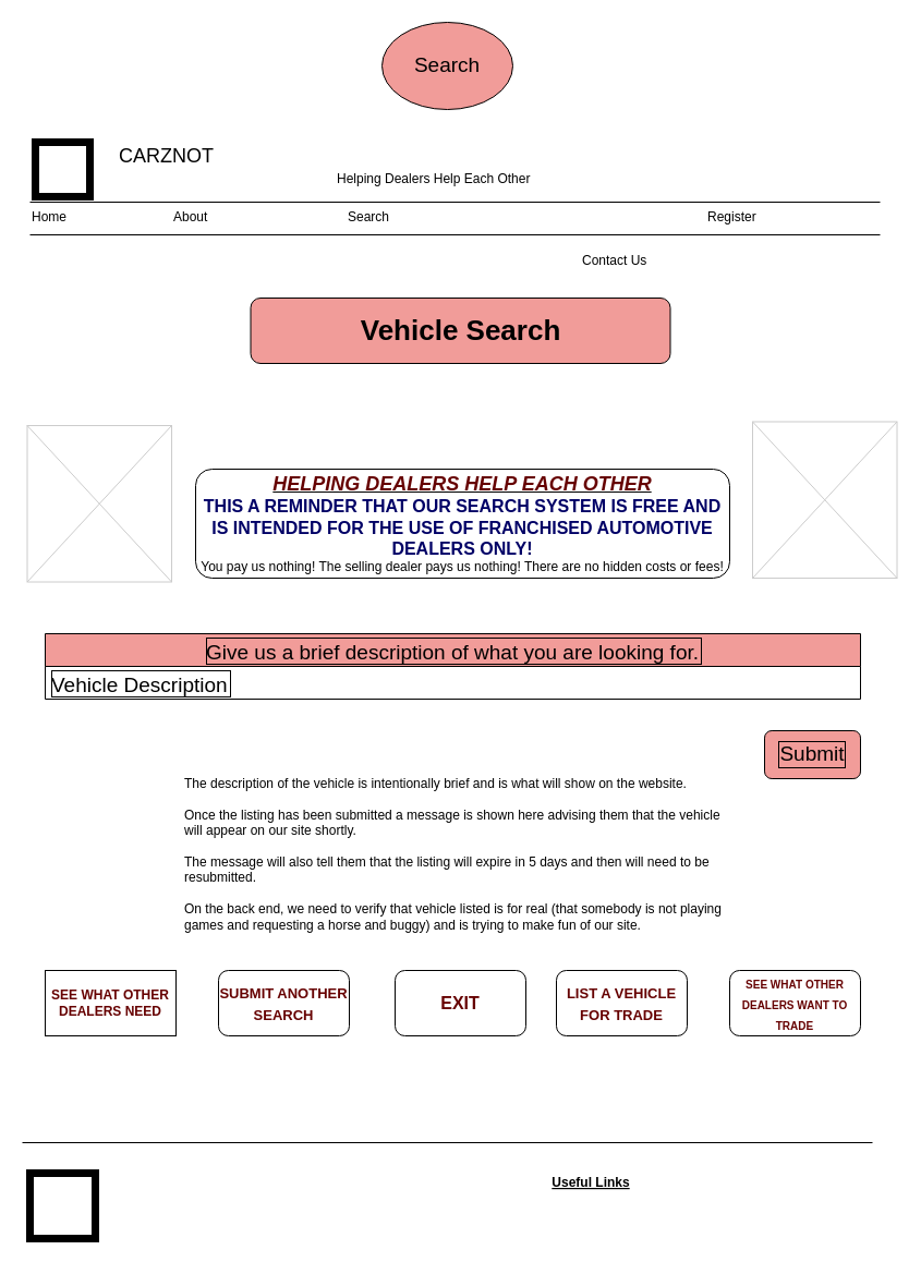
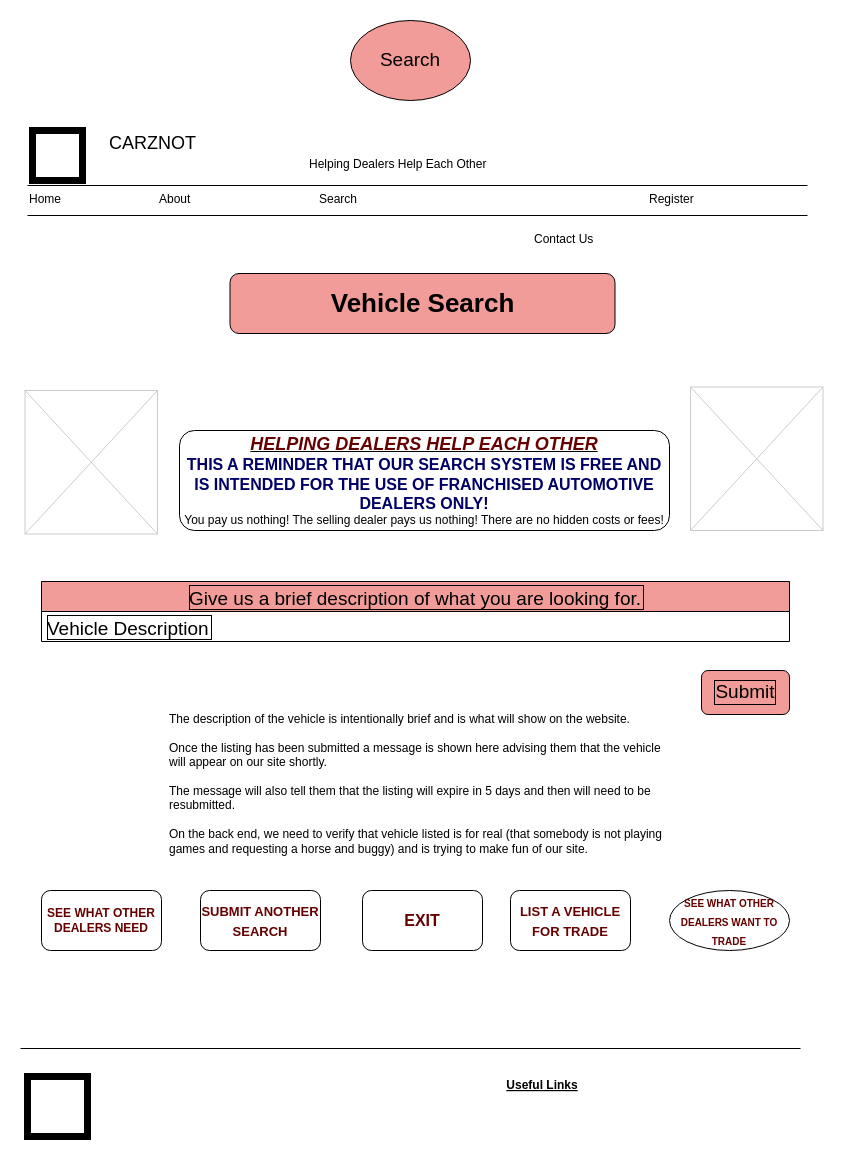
- <mxCell id="24" value="SEE WHAT OTHER DEALERS NEED" style="whiteSpace=wrap;html=1;fontSize=12;fontColor=#660000;fontStyle=1;labelBackgroundColor=default;rounded=0;" parent="1" vertex="1"><mxGeometry x="41" y="890" width="120" height="60" as="geometry" /></mxCell>
+ <mxCell id="24" value="SEE WHAT OTHER DEALERS NEED" style="rounded=1;whiteSpace=wrap;html=1;fontSize=12;fontColor=#660000;fontStyle=1;labelBackgroundColor=default;" parent="1" vertex="1"><mxGeometry x="41" y="890" width="120" height="60" as="geometry" /></mxCell>
- <mxCell id="25" value="&lt;font style=&quot;font-size: 10px;&quot;&gt;&lt;b&gt;SEE WHAT OTHER DEALERS WANT TO TRADE&lt;/b&gt;&lt;/font&gt;" style="rounded=1;whiteSpace=wrap;html=1;fontSize=16;fontColor=#660000;" parent="1" vertex="1"><mxGeometry x="669" y="890" width="120" height="60" as="geometry" /></mxCell>
+ <mxCell id="25" value="&lt;font style=&quot;font-size: 10px;&quot;&gt;&lt;b&gt;SEE WHAT OTHER DEALERS WANT TO TRADE&lt;/b&gt;&lt;/font&gt;" style="ellipse;whiteSpace=wrap;html=1;fontSize=16;fontColor=#660000;" parent="1" vertex="1"><mxGeometry x="669" y="890" width="120" height="60" as="geometry" /></mxCell>
